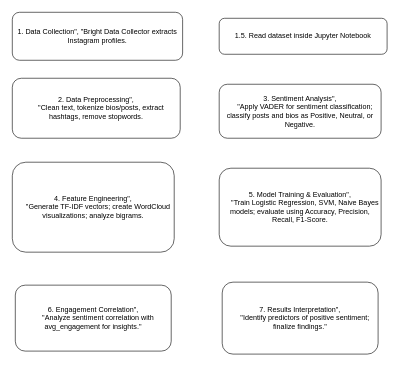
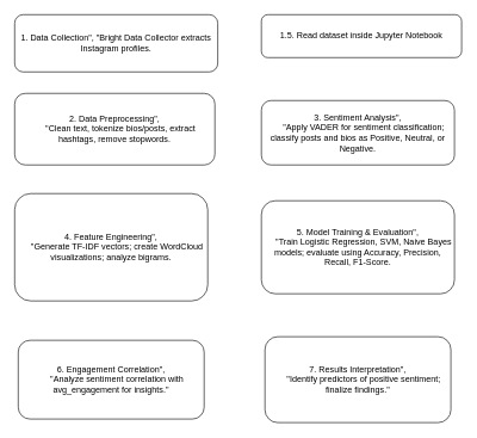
- <mxCell id="3" value="1.5. Read dataset inside Jupyter Notebook" style="rounded=1;whiteSpace=wrap;html=1;" vertex="1" parent="1"><mxGeometry x="365" y="30" width="280" height="60" as="geometry" /></mxCell>
+ <mxCell id="3" value="1.5. Read dataset inside Jupyter Notebook" style="rounded=1;whiteSpace=wrap;html=1;" vertex="1" parent="1"><mxGeometry x="365" y="20" width="280" height="60" as="geometry" /></mxCell>
